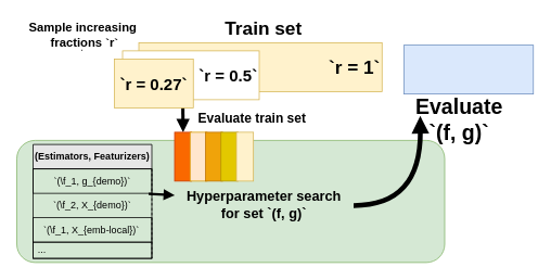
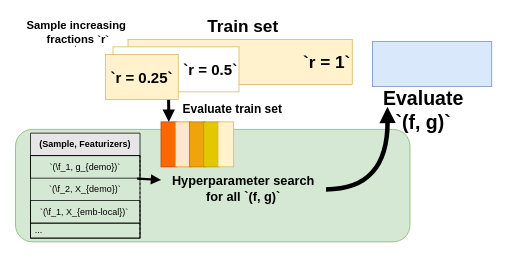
- <mxCell id="27" value="`r = 0.27`" style="rounded=0;whiteSpace=wrap;html=1;fillColor=#fff2cc;strokeColor=#d6b656;fontStyle=1;fontSize=20;" parent="1" vertex="1"><mxGeometry x="140" y="72" width="97" height="60" as="geometry" /></mxCell>
+ <mxCell id="27" value="`r = 0.25`" style="rounded=0;whiteSpace=wrap;html=1;fillColor=#fff2cc;strokeColor=#d6b656;fontStyle=1;fontSize=20;" parent="1" vertex="1"><mxGeometry x="140" y="72" width="97" height="60" as="geometry" /></mxCell>
- <mxCell id="6" value="&lt;b&gt;(Estimators, Featurizers)&lt;/b&gt;" style="swimlane;fontStyle=0;childLayout=stackLayout;horizontal=1;startSize=30;horizontalStack=0;resizeParent=1;resizeParentMax=0;resizeLast=0;collapsible=1;marginBottom=0;whiteSpace=wrap;html=1;separatorColor=#000000;fillColor=#E6E6E6;" parent="1" vertex="1"><mxGeometry x="40" y="177" width="146" height="140" as="geometry" /></mxCell>
+ <mxCell id="6" value="&lt;b&gt;(Sample, Featurizers)&lt;/b&gt;" style="swimlane;fontStyle=0;childLayout=stackLayout;horizontal=1;startSize=30;horizontalStack=0;resizeParent=1;resizeParentMax=0;resizeLast=0;collapsible=1;marginBottom=0;whiteSpace=wrap;html=1;separatorColor=#000000;fillColor=#E6E6E6;" parent="1" vertex="1"><mxGeometry x="40" y="177" width="146" height="140" as="geometry" /></mxCell>
- <mxCell id="26" value="&lt;div style=&quot;font-size: 17px;&quot;&gt;Hyperparameter search &lt;br style=&quot;font-size: 17px;&quot;&gt;&lt;/div&gt;&lt;div style=&quot;font-size: 17px;&quot;&gt;for set `(f, g)`&lt;/div&gt;" style="text;html=1;strokeColor=none;fillColor=none;align=center;verticalAlign=middle;whiteSpace=wrap;rounded=0;fontStyle=1;fontSize=17;" parent="19" vertex="1"><mxGeometry y="70" width="220" height="40" as="geometry" /></mxCell>
+ <mxCell id="26" value="&lt;div style=&quot;font-size: 17px;&quot;&gt;Hyperparameter search &lt;br style=&quot;font-size: 17px;&quot;&gt;&lt;/div&gt;&lt;div style=&quot;font-size: 17px;&quot;&gt;for all `(f, g)`&lt;/div&gt;" style="text;html=1;strokeColor=none;fillColor=none;align=center;verticalAlign=middle;whiteSpace=wrap;rounded=0;fontStyle=1;fontSize=17;" parent="19" vertex="1"><mxGeometry y="70" width="220" height="40" as="geometry" /></mxCell>
